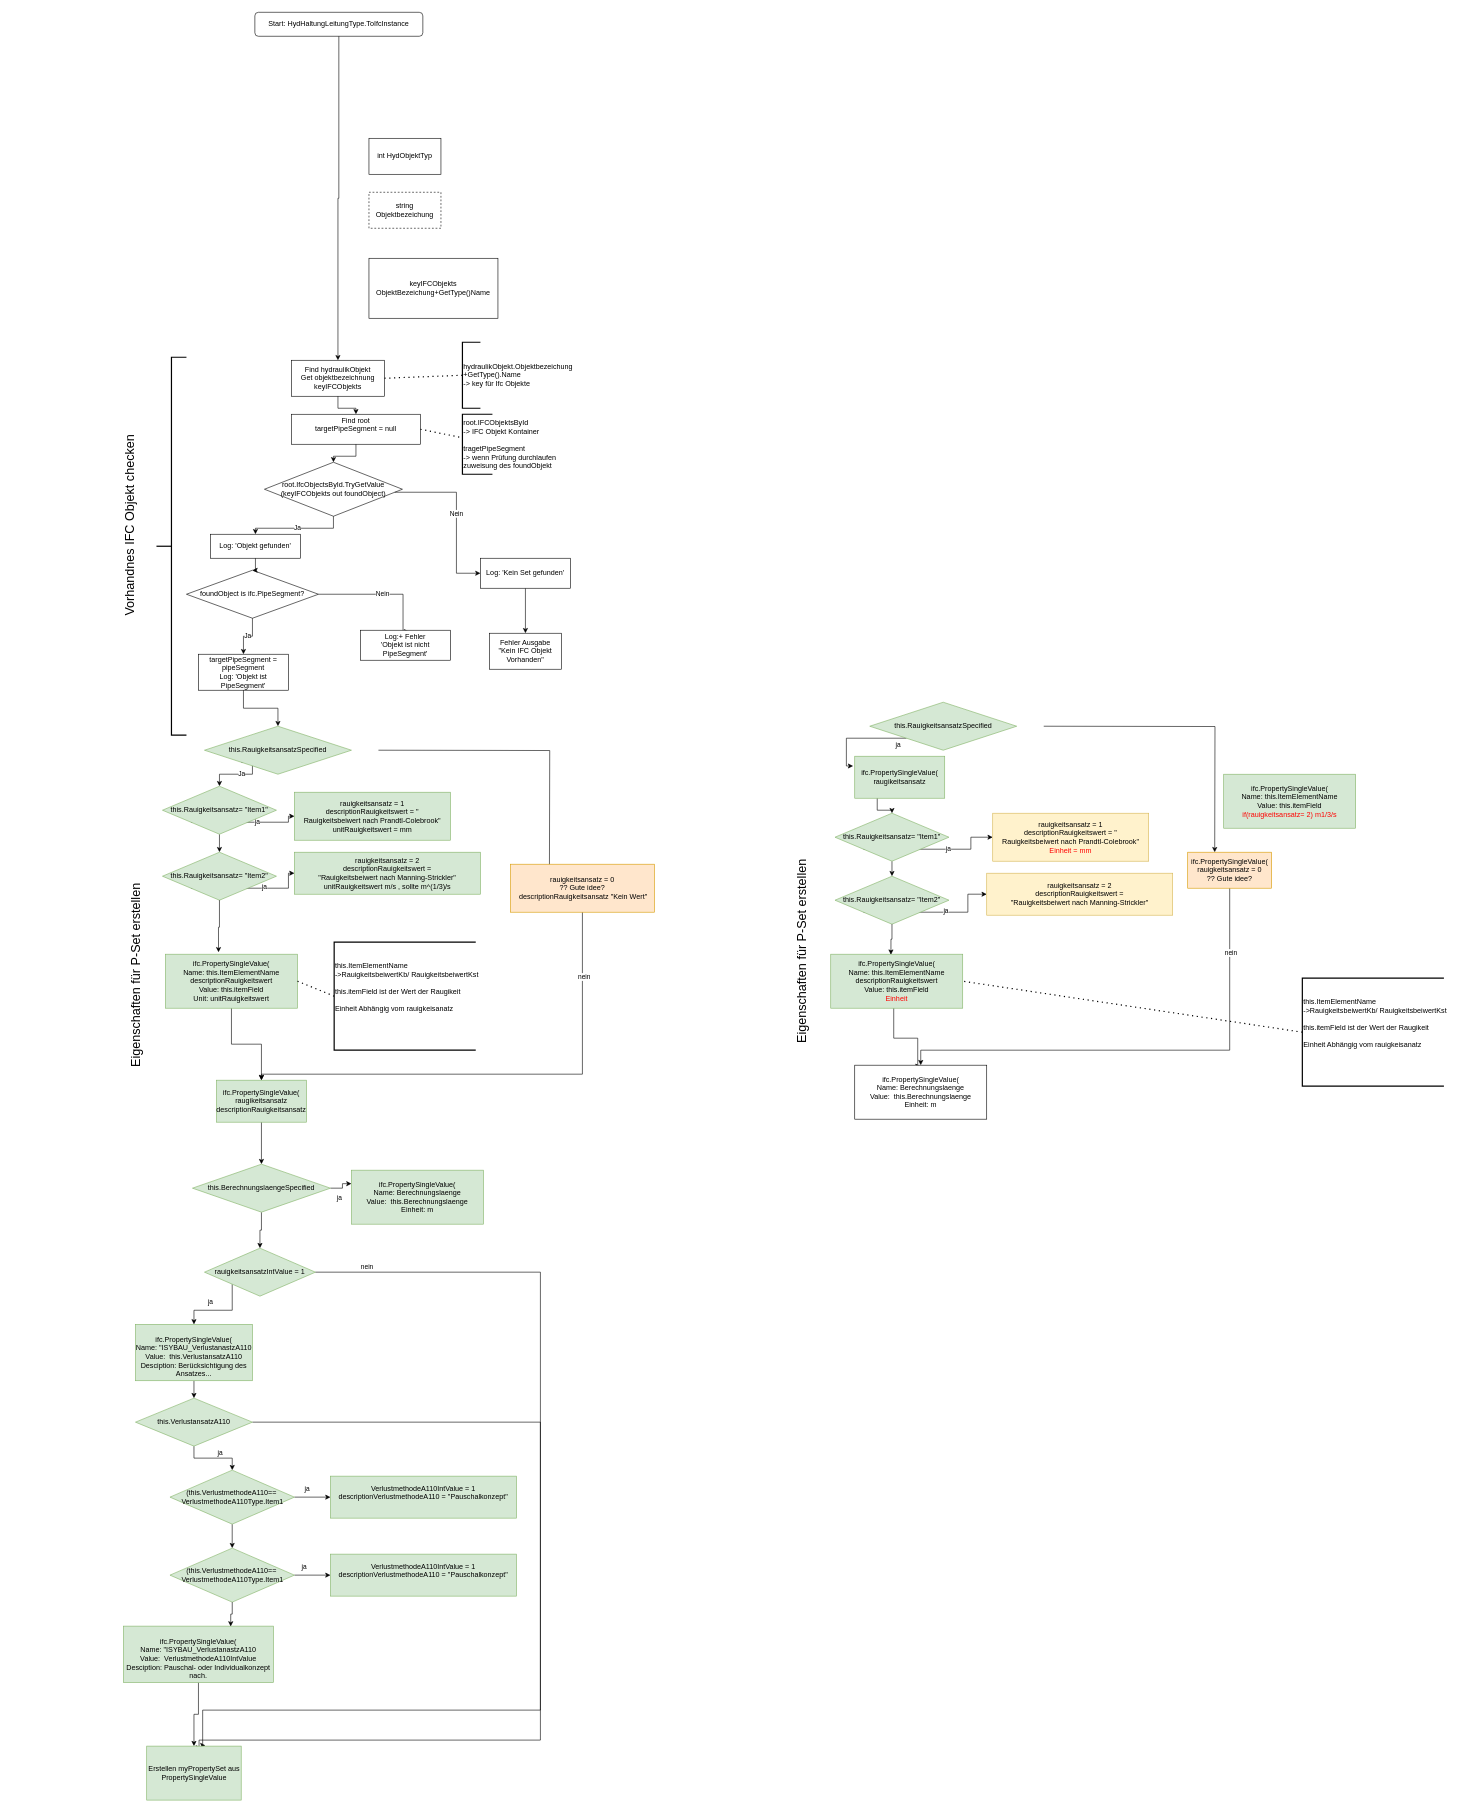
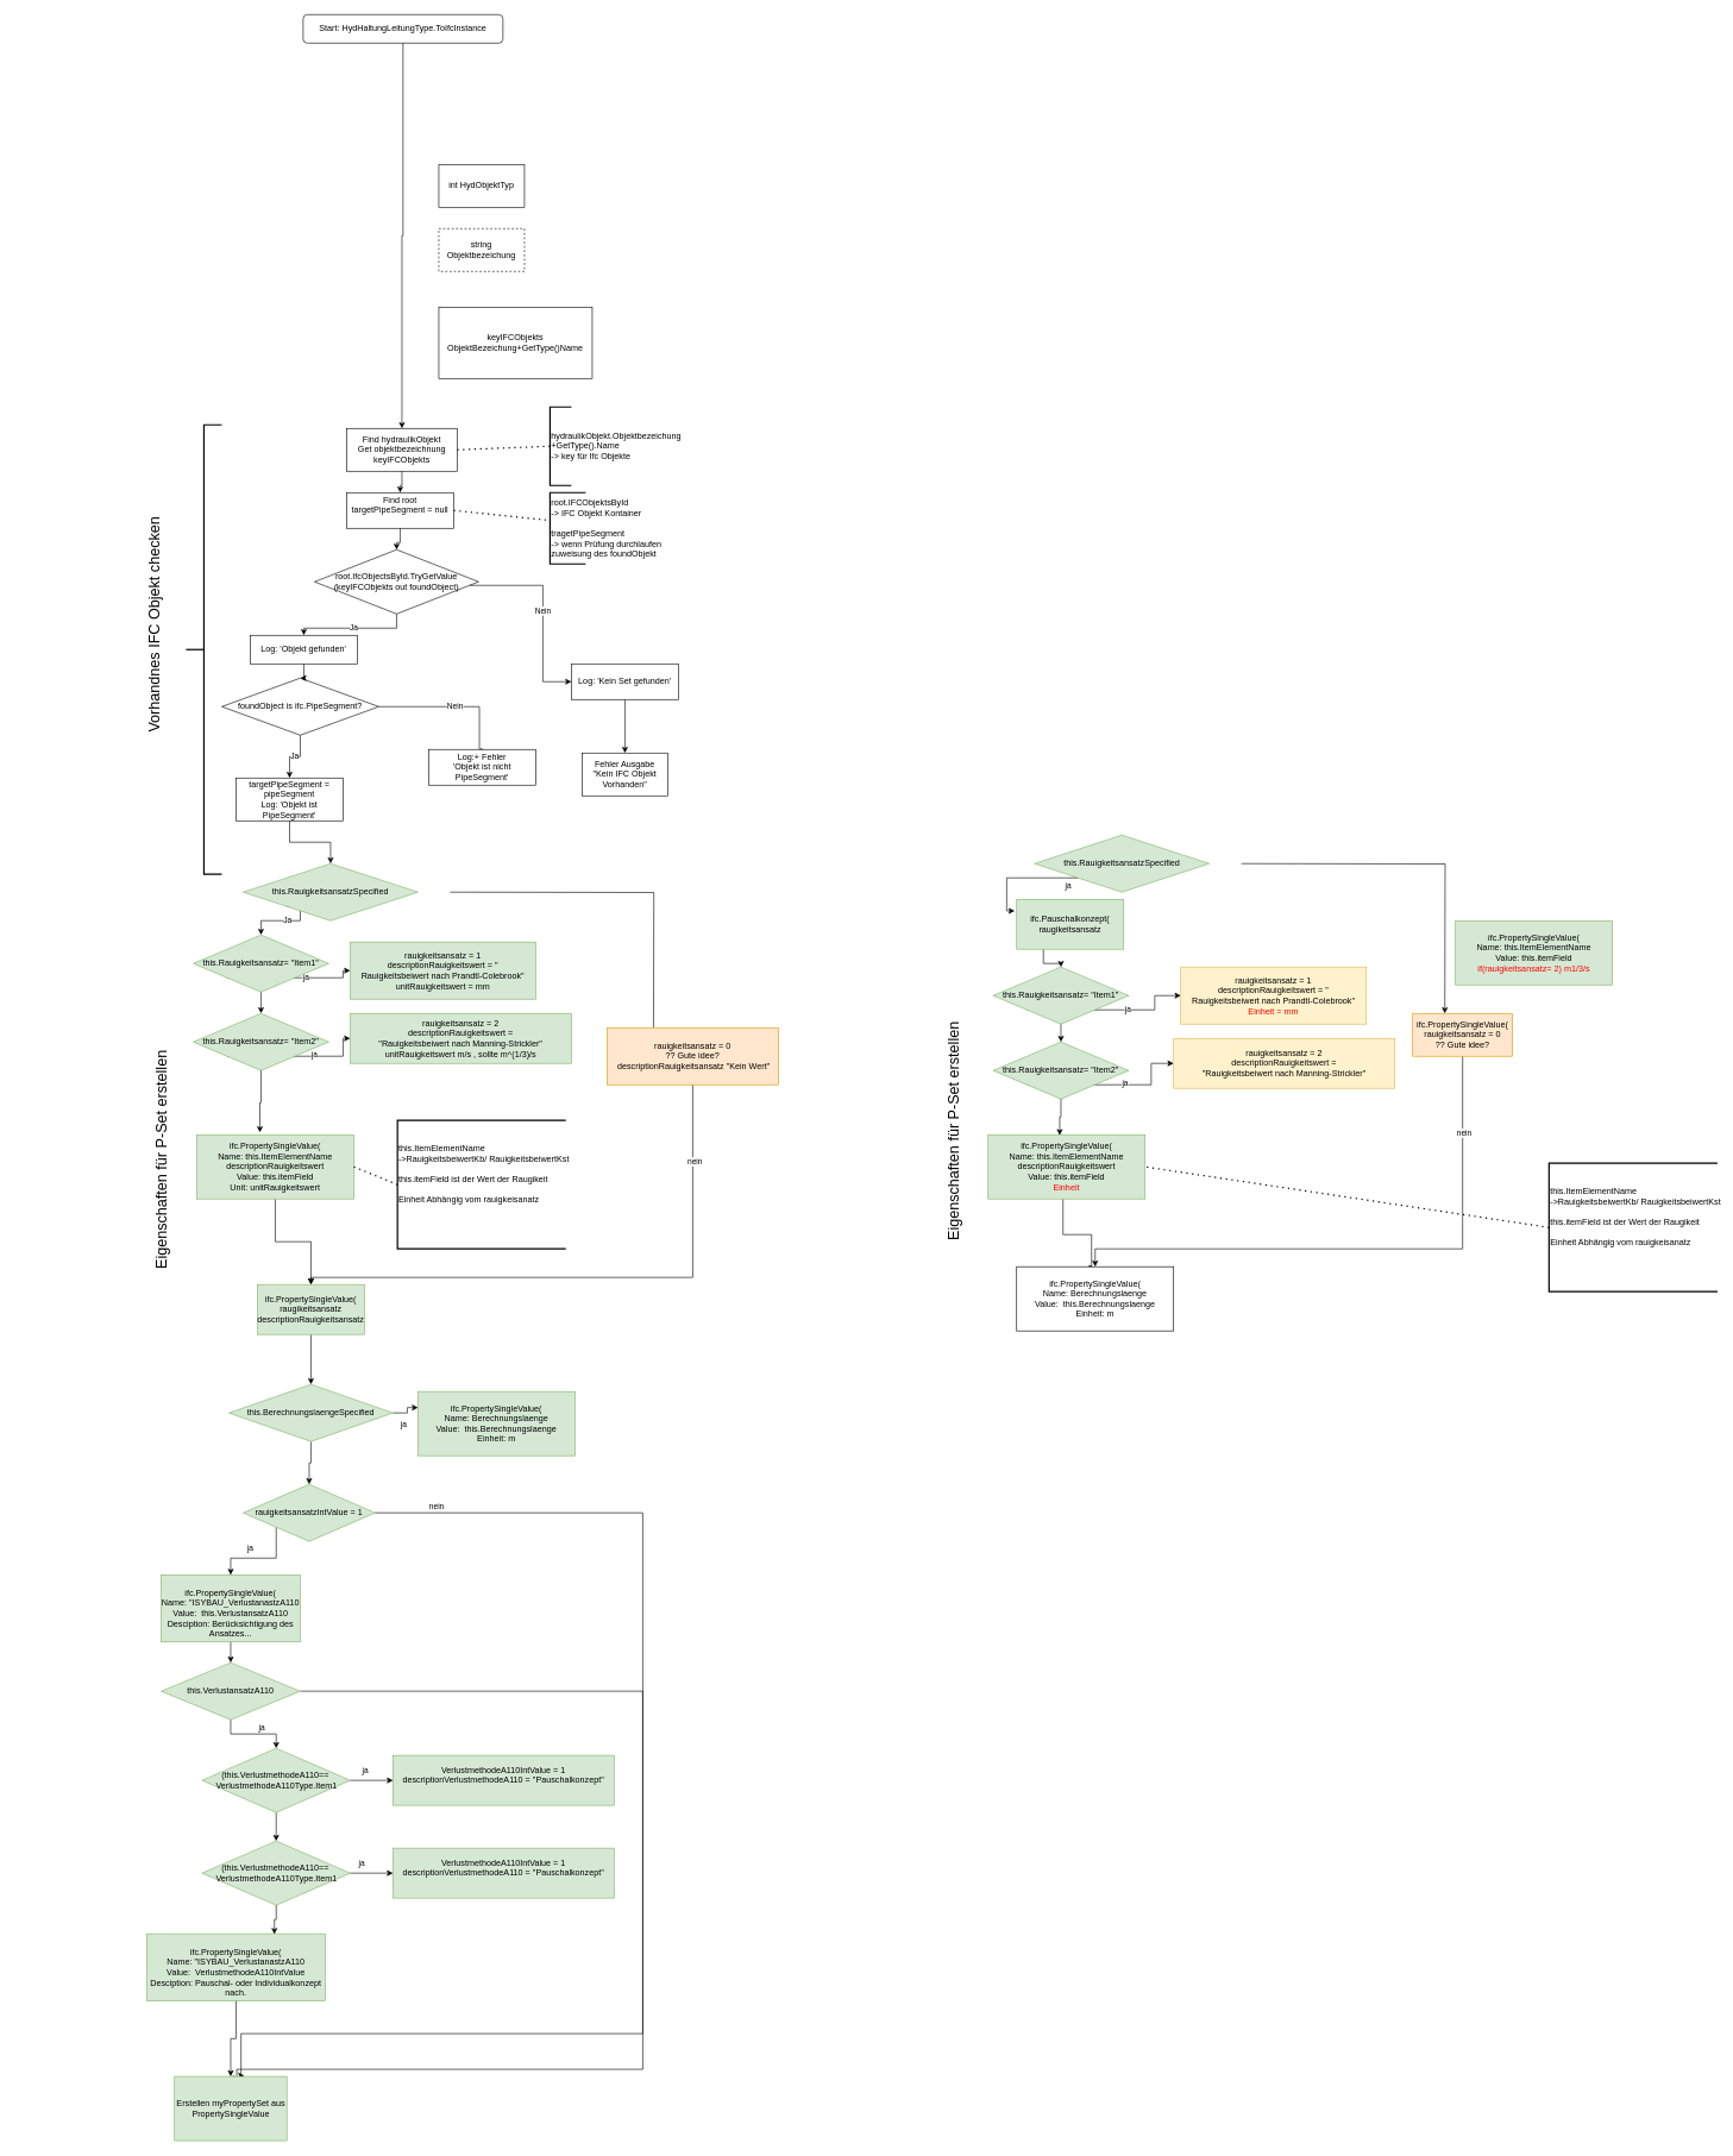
- <mxCell id="4" value="Find root &lt;br&gt;targetPipeSegment = null&lt;div&gt;&lt;br&gt;&lt;/div&gt;" style="whiteSpace=wrap;html=1;" parent="1" vertex="1"><mxGeometry x="485" y="690" width="215" height="50" as="geometry" /></mxCell>
+ <mxCell id="4" value="Find root &lt;br&gt;targetPipeSegment = null&lt;div&gt;&lt;br&gt;&lt;/div&gt;" style="whiteSpace=wrap;html=1;" parent="1" vertex="1"><mxGeometry x="485" y="690" width="150" height="50" as="geometry" /></mxCell>
- <mxCell id="69" value="ifc.PropertySingleValue(&lt;br&gt;raugikeitsansatz" style="rounded=0;whiteSpace=wrap;html=1;fillColor=#d5e8d4;strokeColor=#82b366;" parent="1" vertex="1"><mxGeometry x="1423.93" y="1260" width="150" height="70" as="geometry" /></mxCell>
+ <mxCell id="69" value="ifc.Pauschalkonzept(&lt;br&gt;raugikeitsansatz" style="rounded=0;whiteSpace=wrap;html=1;fillColor=#d5e8d4;strokeColor=#82b366;" parent="1" vertex="1"><mxGeometry x="1423.93" y="1260" width="150" height="70" as="geometry" /></mxCell>
